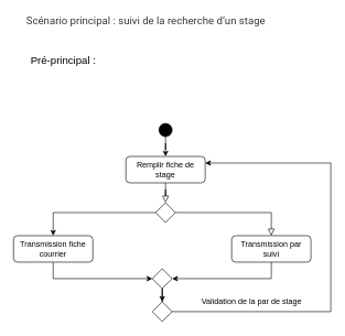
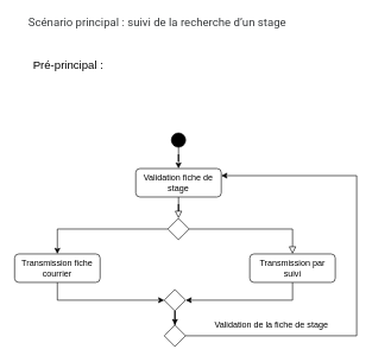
- <mxCell id="3" value="Remplir fiche de stage" style="rounded=1;whiteSpace=wrap;html=1;fontSize=12;glass=0;strokeWidth=1;shadow=0;" parent="1" vertex="1"><mxGeometry x="190" y="236" width="120" height="40" as="geometry" /></mxCell>
+ <mxCell id="3" value="Validation fiche de stage" style="rounded=1;whiteSpace=wrap;html=1;fontSize=12;glass=0;strokeWidth=1;shadow=0;" parent="1" vertex="1"><mxGeometry x="190" y="236" width="120" height="40" as="geometry" /></mxCell>
- <mxCell id="17" value="&lt;div&gt;Validation de la par de stage &lt;br&gt;&lt;/div&gt;" style="text;html=1;align=center;verticalAlign=middle;resizable=0;points=[];autosize=1;strokeColor=none;fillColor=none;" vertex="1" parent="1"><mxGeometry x="295" y="446" width="170" height="20" as="geometry" /></mxCell>
+ <mxCell id="17" value="&lt;div&gt;Validation de la fiche de stage &lt;br&gt;&lt;/div&gt;" style="text;html=1;align=center;verticalAlign=middle;resizable=0;points=[];autosize=1;strokeColor=none;fillColor=none;" vertex="1" parent="1"><mxGeometry x="295" y="446" width="170" height="20" as="geometry" /></mxCell>
